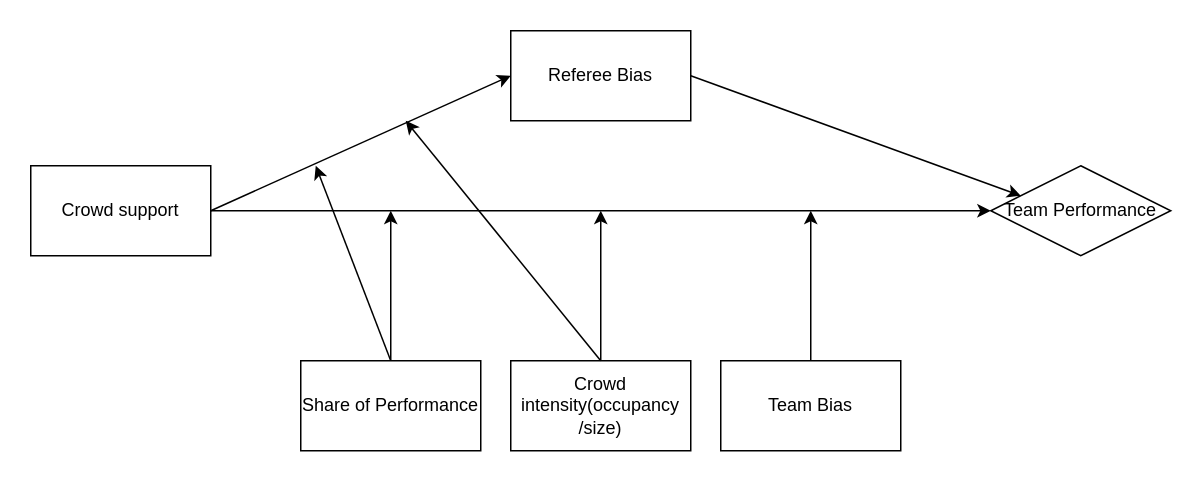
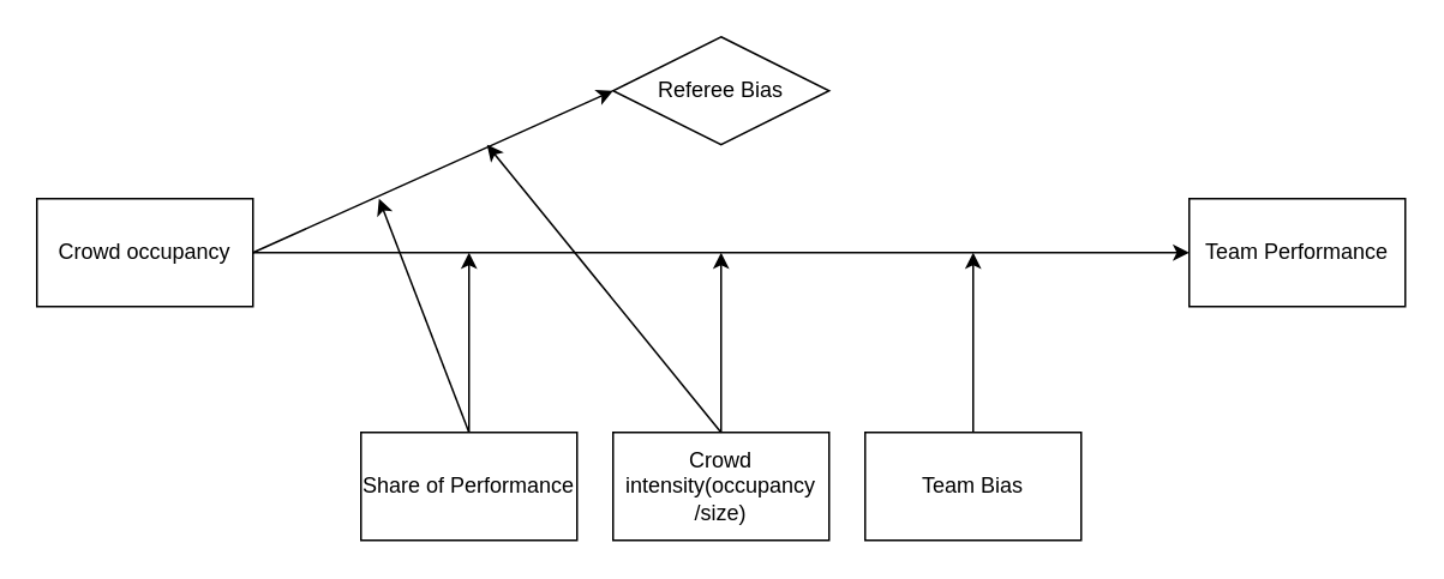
- <mxCell id="3" value="Referee Bias" style="rounded=0;whiteSpace=wrap;html=1;" parent="1" vertex="1"><mxGeometry x="340" y="20" width="120" height="60" as="geometry" /></mxCell>
+ <mxCell id="3" value="Referee Bias" style="rhombus;whiteSpace=wrap;html=1;" parent="1" vertex="1"><mxGeometry x="340" y="20" width="120" height="60" as="geometry" /></mxCell>
- <mxCell id="11" value="" style="endArrow=classic;html=1;exitX=1;exitY=0.5;exitDx=0;exitDy=0;entryX=0;entryY=0.25;entryDx=0;entryDy=0;" parent="1" source="3" target="4" edge="1"><mxGeometry width="50" height="50" relative="1" as="geometry"><mxPoint x="20" y="370" as="sourcePoint" /><mxPoint x="650" y="120" as="targetPoint" /></mxGeometry></mxCell>
- <mxCell id="2" value="Crowd support" style="rounded=0;whiteSpace=wrap;html=1;" parent="1" vertex="1"><mxGeometry x="20" y="110" width="120" height="60" as="geometry" /></mxCell>
+ <mxCell id="2" value="Crowd occupancy" style="rounded=0;whiteSpace=wrap;html=1;" parent="1" vertex="1"><mxGeometry x="20" y="110" width="120" height="60" as="geometry" /></mxCell>
- <mxCell id="4" value="Team Performance" style="rhombus;whiteSpace=wrap;html=1;" parent="1" vertex="1"><mxGeometry x="660" y="110" width="120" height="60" as="geometry" /></mxCell>
+ <mxCell id="4" value="Team Performance" style="rounded=0;whiteSpace=wrap;html=1;" parent="1" vertex="1"><mxGeometry x="660" y="110" width="120" height="60" as="geometry" /></mxCell>
